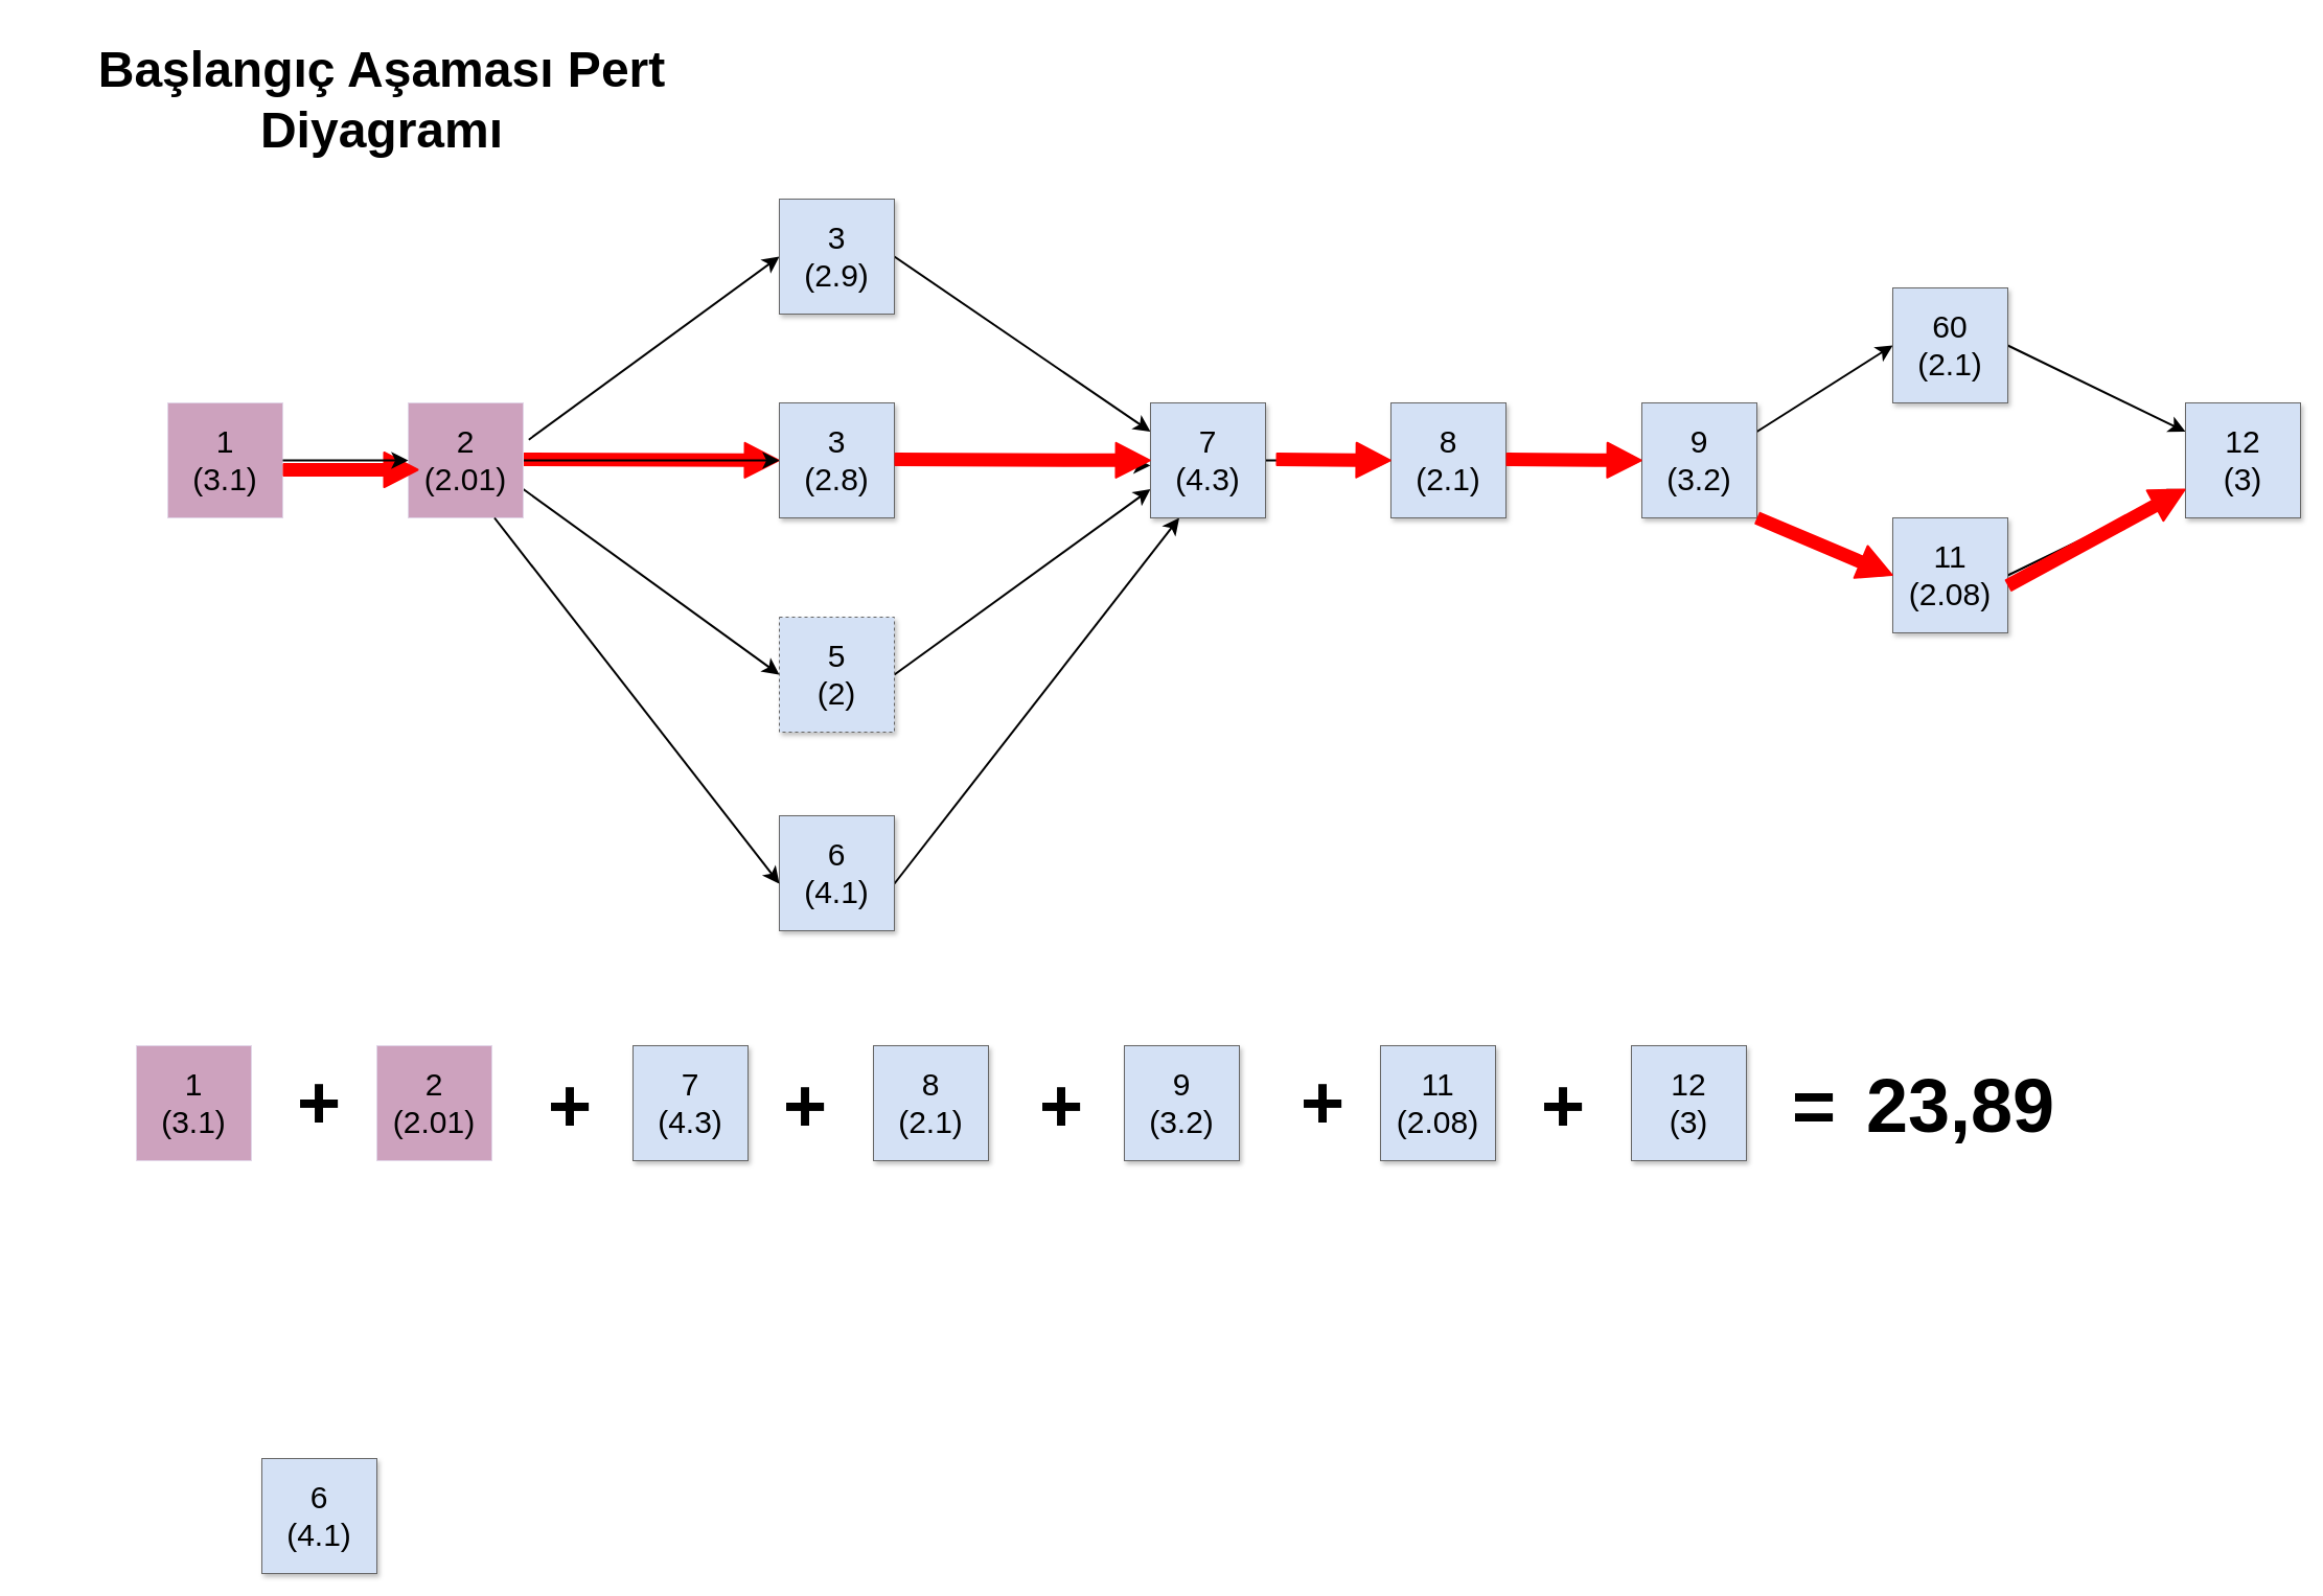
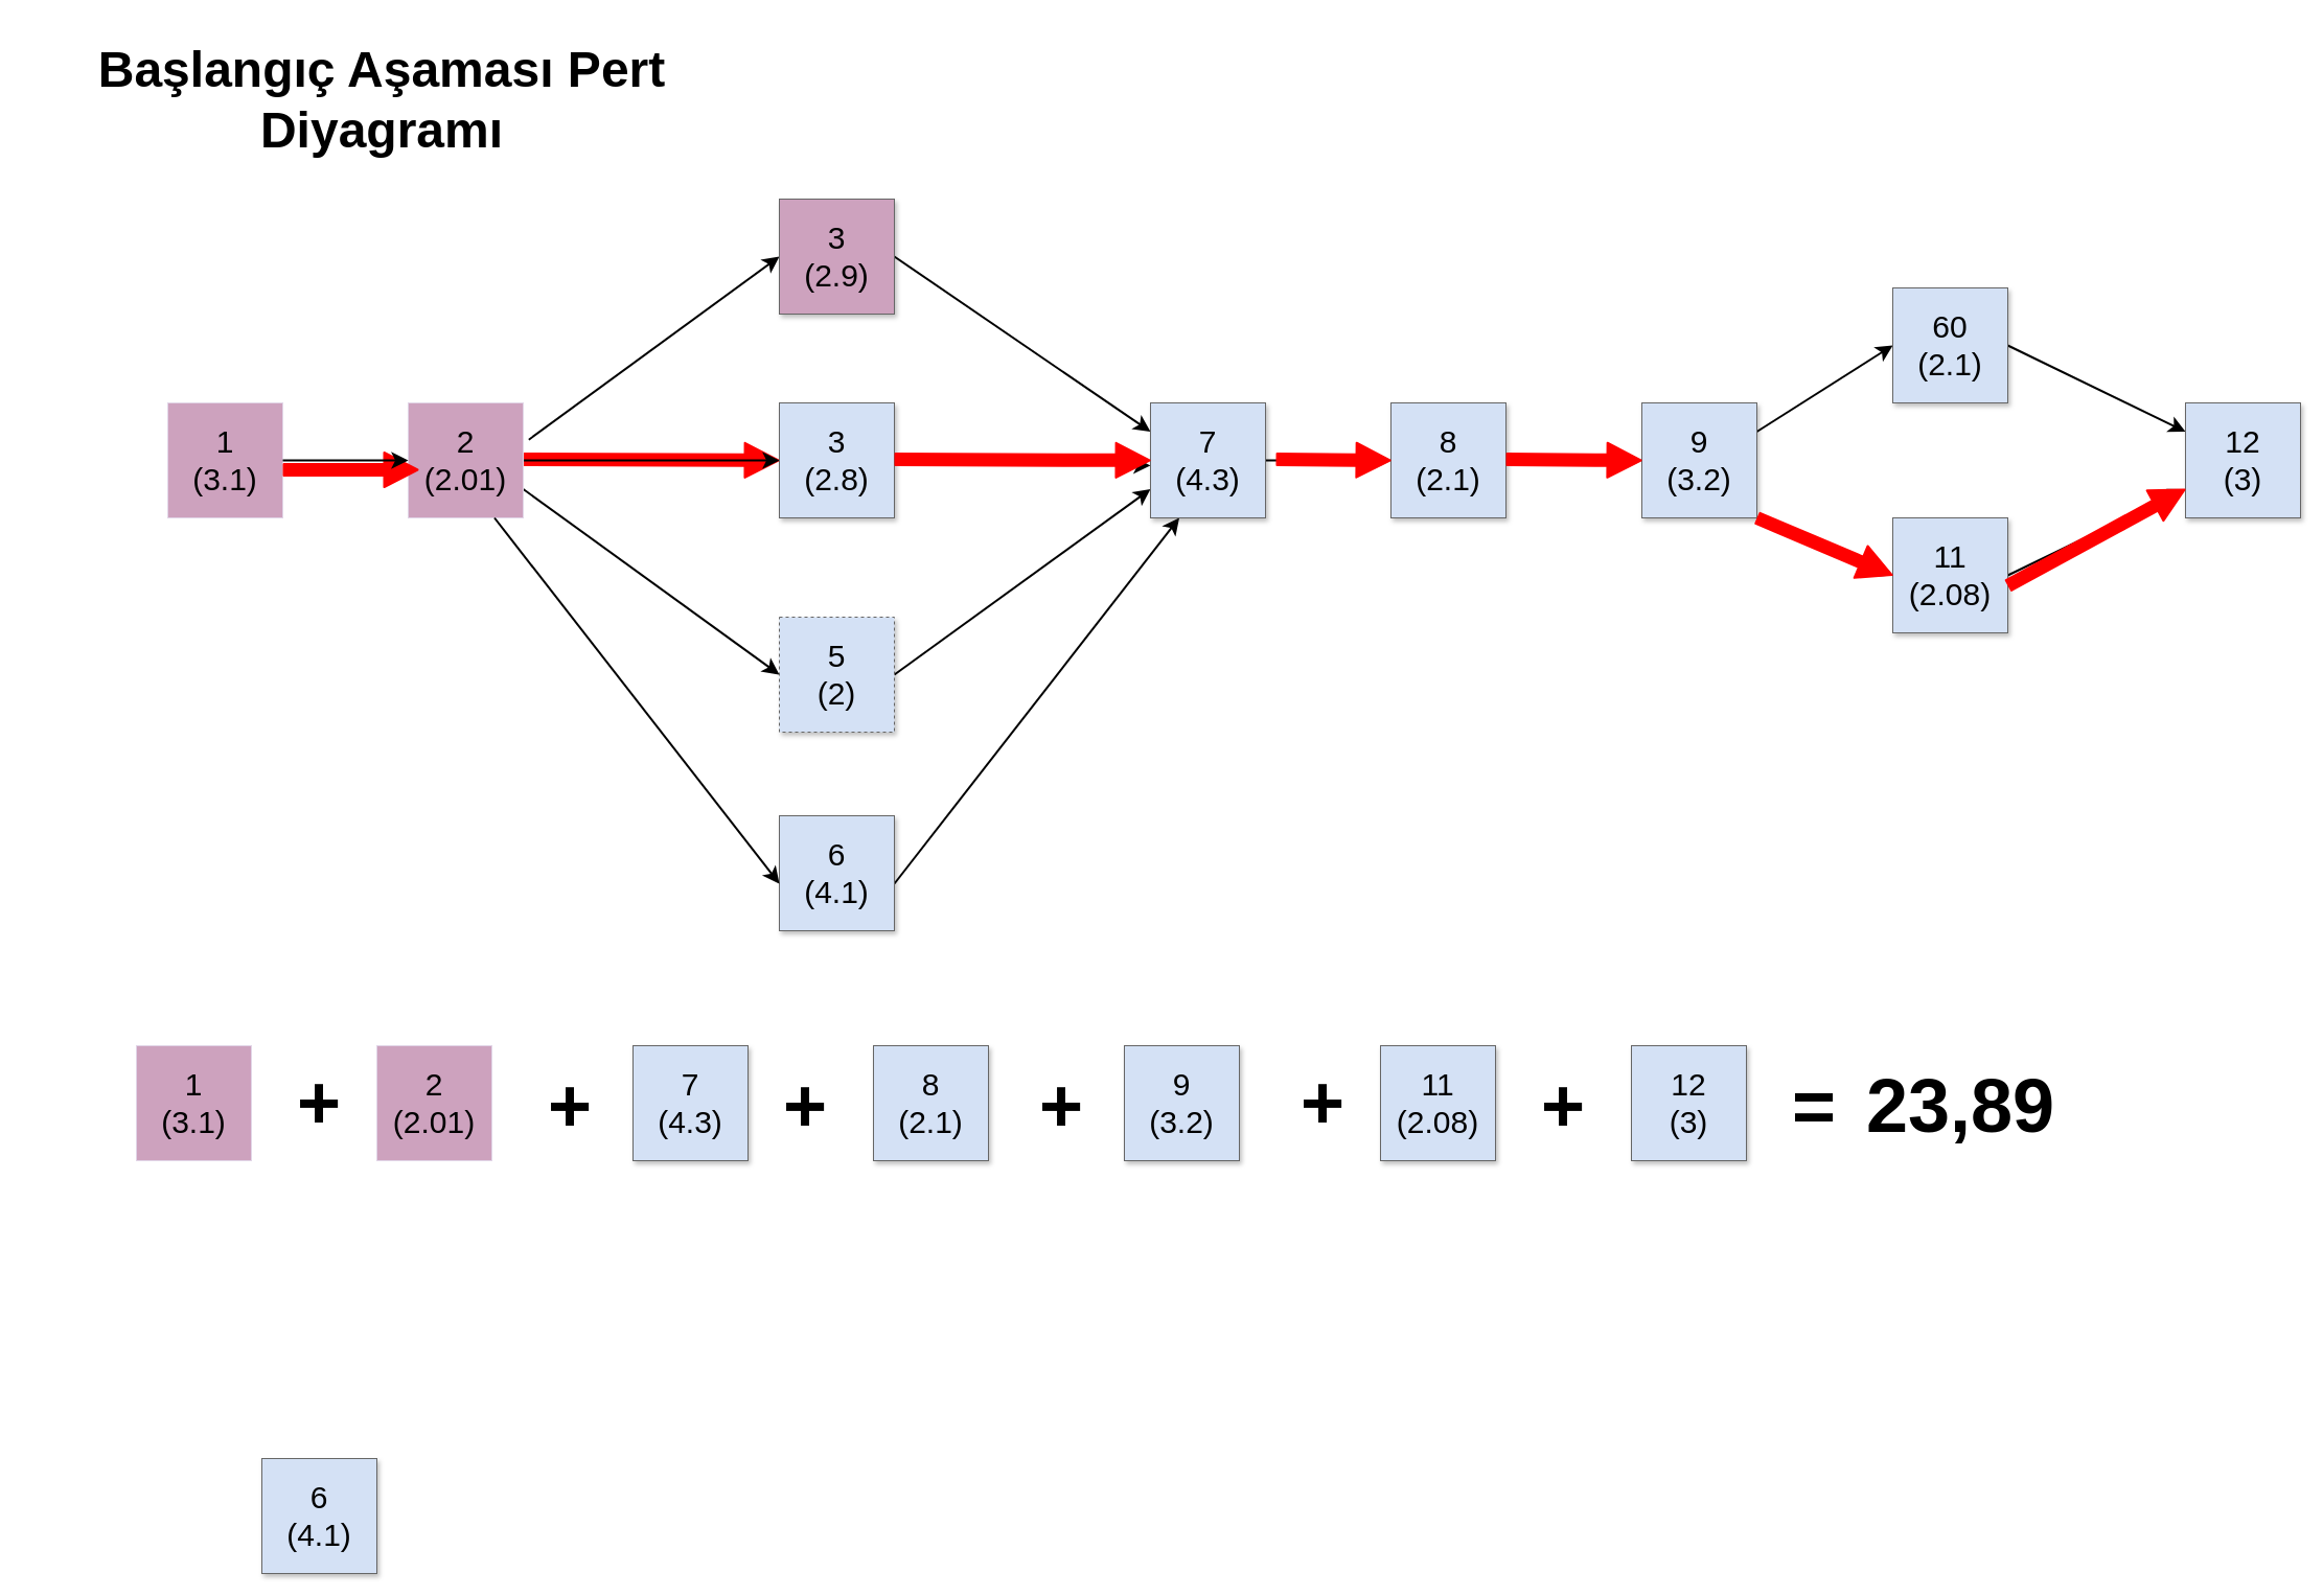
- <mxCell id="19" value="3&lt;br&gt;(2.9)" style="whiteSpace=wrap;html=1;fontSize=30;fillColor=#D4E1F5;strokeColor=#666666;rounded=0;shadow=1;strokeWidth=1;" parent="1" vertex="1"><mxGeometry x="745" y="190" width="110" height="110" as="geometry" /></mxCell>
+ <mxCell id="19" value="3&lt;br&gt;(2.9)" style="whiteSpace=wrap;html=1;fontSize=30;fillColor=#cda2be;strokeColor=#666666;rounded=0;shadow=1;strokeWidth=1;" parent="1" vertex="1"><mxGeometry x="745" y="190" width="110" height="110" as="geometry" /></mxCell>
